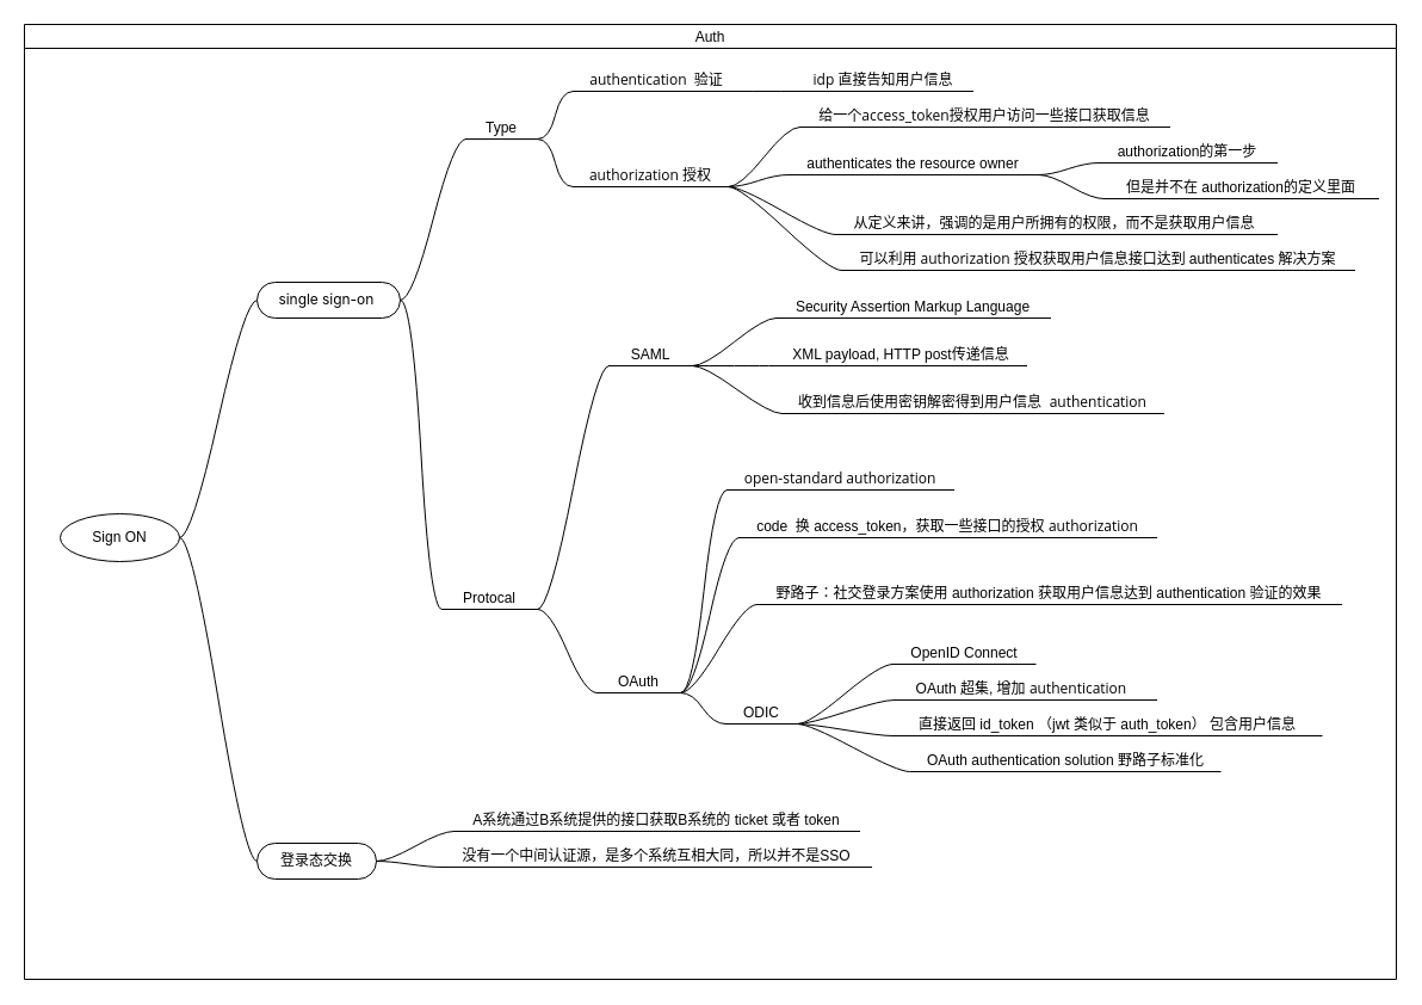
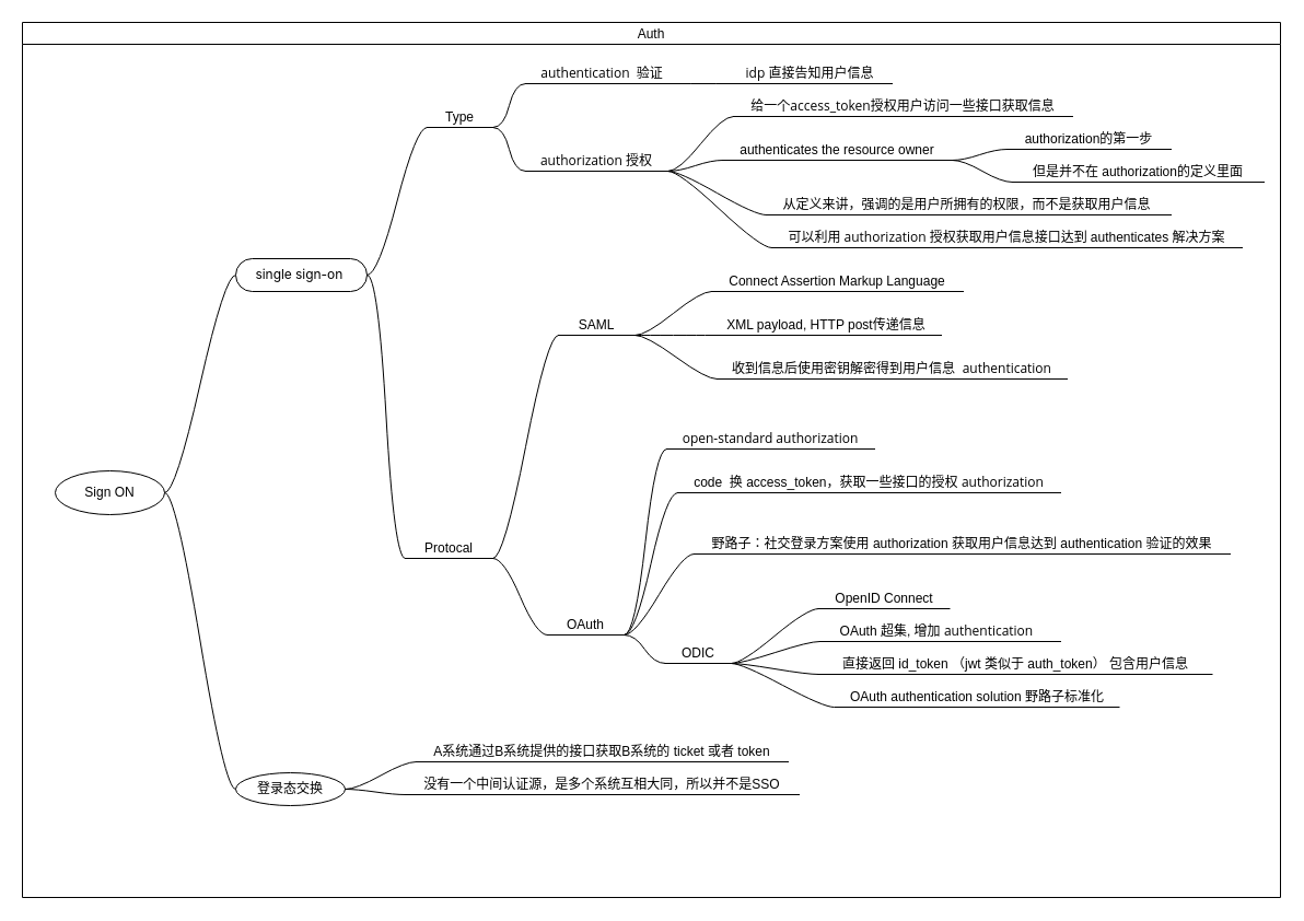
- <mxCell id="15" value="&lt;span style=&quot;font-family: arial, sans-serif; font-size: 12px;&quot;&gt;Security Assertion Markup Language&lt;/span&gt;" style="whiteSpace=wrap;html=1;shape=partialRectangle;top=0;left=0;bottom=1;right=0;points=[[0,1],[1,1]];fillColor=none;align=center;verticalAlign=bottom;routingCenterY=0.5;snapToPoint=1;recursiveResize=0;autosize=1;treeFolding=1;treeMoving=1;newEdgeStyle={&quot;edgeStyle&quot;:&quot;entityRelationEdgeStyle&quot;,&quot;startArrow&quot;:&quot;none&quot;,&quot;endArrow&quot;:&quot;none&quot;,&quot;segment&quot;:10,&quot;curved&quot;:1};fontSize=12;fontStyle=0;fontColor=default;labelBackgroundColor=none;" parent="2" vertex="1"><mxGeometry x="630" y="226" width="230" height="20" as="geometry" /></mxCell>
+ <mxCell id="15" value="&lt;span style=&quot;font-family: arial, sans-serif; font-size: 12px;&quot;&gt;Connect Assertion Markup Language&lt;/span&gt;" style="whiteSpace=wrap;html=1;shape=partialRectangle;top=0;left=0;bottom=1;right=0;points=[[0,1],[1,1]];fillColor=none;align=center;verticalAlign=bottom;routingCenterY=0.5;snapToPoint=1;recursiveResize=0;autosize=1;treeFolding=1;treeMoving=1;newEdgeStyle={&quot;edgeStyle&quot;:&quot;entityRelationEdgeStyle&quot;,&quot;startArrow&quot;:&quot;none&quot;,&quot;endArrow&quot;:&quot;none&quot;,&quot;segment&quot;:10,&quot;curved&quot;:1};fontSize=12;fontStyle=0;fontColor=default;labelBackgroundColor=none;" parent="2" vertex="1"><mxGeometry x="630" y="226" width="230" height="20" as="geometry" /></mxCell>
- <mxCell id="50" value="登录态交换" style="whiteSpace=wrap;html=1;rounded=1;arcSize=50;align=center;verticalAlign=middle;strokeWidth=1;autosize=1;spacing=4;treeFolding=1;treeMoving=1;newEdgeStyle={&quot;edgeStyle&quot;:&quot;entityRelationEdgeStyle&quot;,&quot;startArrow&quot;:&quot;none&quot;,&quot;endArrow&quot;:&quot;none&quot;,&quot;segment&quot;:10,&quot;curved&quot;:1};fontSize=12;fontColor=default;labelBackgroundColor=none;fontStyle=0" parent="2" vertex="1"><mxGeometry x="195" y="686" width="100" height="30" as="geometry" /></mxCell>
+ <mxCell id="50" value="登录态交换" style="ellipse;whiteSpace=wrap;html=1;arcSize=50;align=center;verticalAlign=middle;strokeWidth=1;autosize=1;spacing=4;treeFolding=1;treeMoving=1;newEdgeStyle={&quot;edgeStyle&quot;:&quot;entityRelationEdgeStyle&quot;,&quot;startArrow&quot;:&quot;none&quot;,&quot;endArrow&quot;:&quot;none&quot;,&quot;segment&quot;:10,&quot;curved&quot;:1};fontSize=12;fontColor=default;labelBackgroundColor=none;fontStyle=0;" parent="2" vertex="1"><mxGeometry x="195" y="686" width="100" height="30" as="geometry" /></mxCell>
